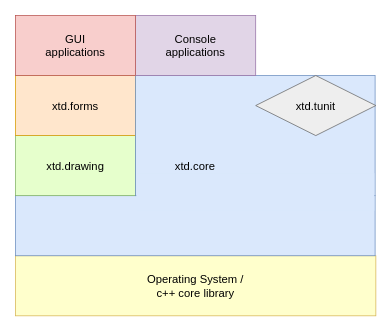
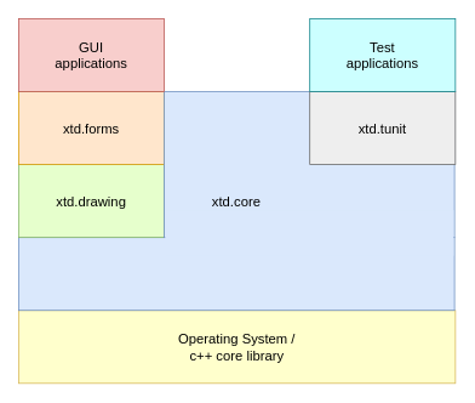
- <mxCell id="11" value="&lt;span&gt;Console&lt;br&gt;applications&lt;br&gt;&lt;/span&gt;" style="rounded=0;whiteSpace=wrap;html=1;strokeColor=#9673a6;fontSize=15;fillColor=#e1d5e7;" parent="1" vertex="1"><mxGeometry x="180" y="20" width="160" height="80" as="geometry" /></mxCell>
+ <mxCell id="8" value="&lt;span&gt;Test&lt;br&gt;applications&lt;br&gt;&lt;/span&gt;" style="rounded=0;whiteSpace=wrap;html=1;strokeColor=#0e8088;fontSize=15;fillColor=#CCFFFF;" parent="1" vertex="1"><mxGeometry x="340" y="20" width="160" height="80" as="geometry" /></mxCell>
- <mxCell id="7" value="xtd.tunit" style="rhombus;whiteSpace=wrap;html=1;fillColor=#EEEEEE;strokeColor=#666666;fontSize=15;" parent="1" vertex="1"><mxGeometry x="340" y="100" width="160" height="80" as="geometry" /></mxCell>
+ <mxCell id="7" value="xtd.tunit" style="rounded=0;whiteSpace=wrap;html=1;fillColor=#EEEEEE;strokeColor=#666666;fontSize=15;" parent="1" vertex="1"><mxGeometry x="340" y="100" width="160" height="80" as="geometry" /></mxCell>
